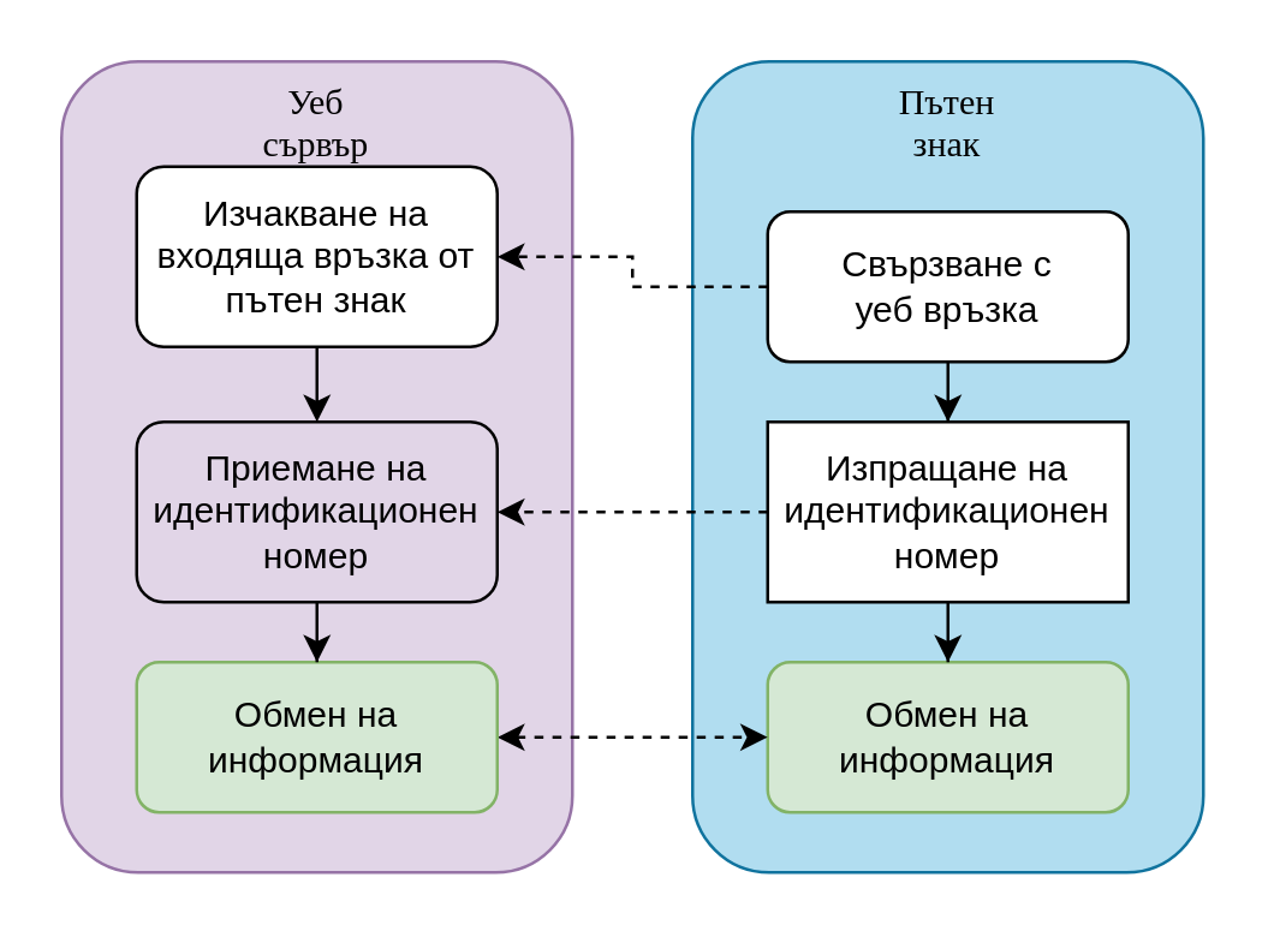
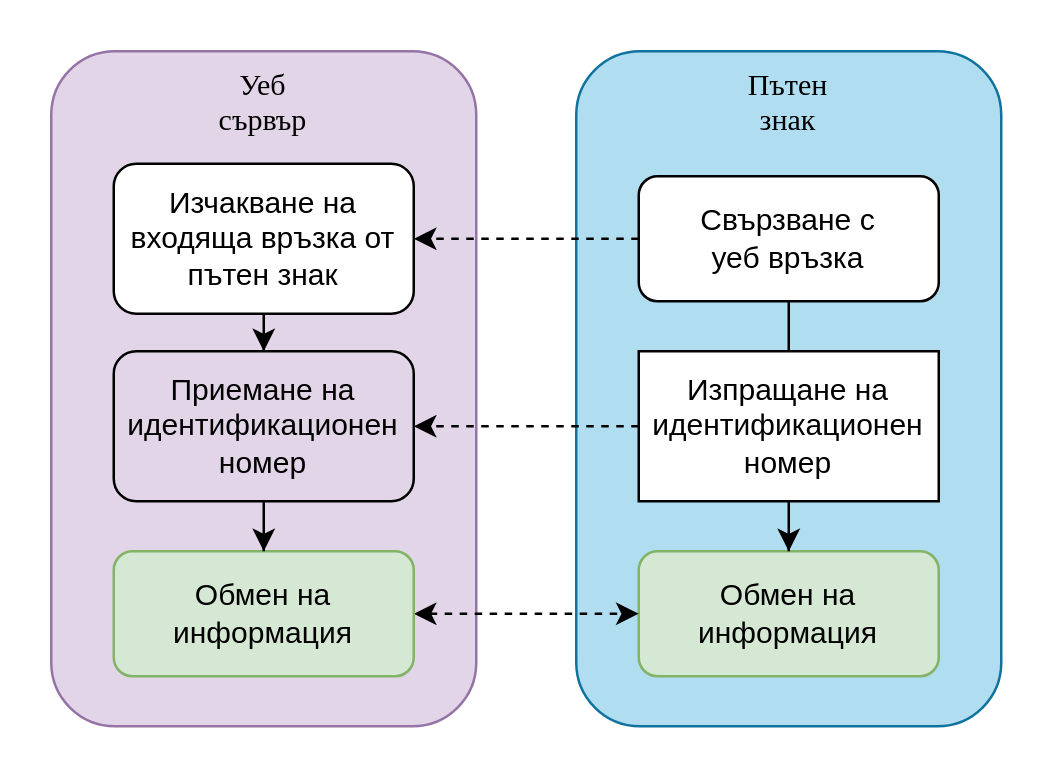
- <mxCell id="11" value="Изчакване на входяща връзка от пътен знак" style="rounded=1;whiteSpace=wrap;html=1;" vertex="1" parent="1"><mxGeometry x="45" y="55" width="120" height="60" as="geometry" /></mxCell>
+ <mxCell id="11" value="Изчакване на входяща връзка от пътен знак" style="rounded=1;whiteSpace=wrap;html=1;" vertex="1" parent="1"><mxGeometry x="45" y="65" width="120" height="60" as="geometry" /></mxCell>
- <mxCell id="5" style="edgeStyle=orthogonalEdgeStyle;rounded=0;orthogonalLoop=1;jettySize=auto;html=1;entryX=0.5;entryY=0;entryDx=0;entryDy=0;strokeColor=#000000;" edge="1" parent="1" source="6" target="14"><mxGeometry relative="1" as="geometry" /></mxCell>
+ <mxCell id="5" style="edgeStyle=orthogonalEdgeStyle;rounded=0;orthogonalLoop=1;jettySize=auto;html=1;entryX=0.5;entryY=0;entryDx=0;entryDy=0;strokeColor=#000000;endArrow=none;" edge="1" parent="1" source="6" target="14"><mxGeometry relative="1" as="geometry" /></mxCell>
